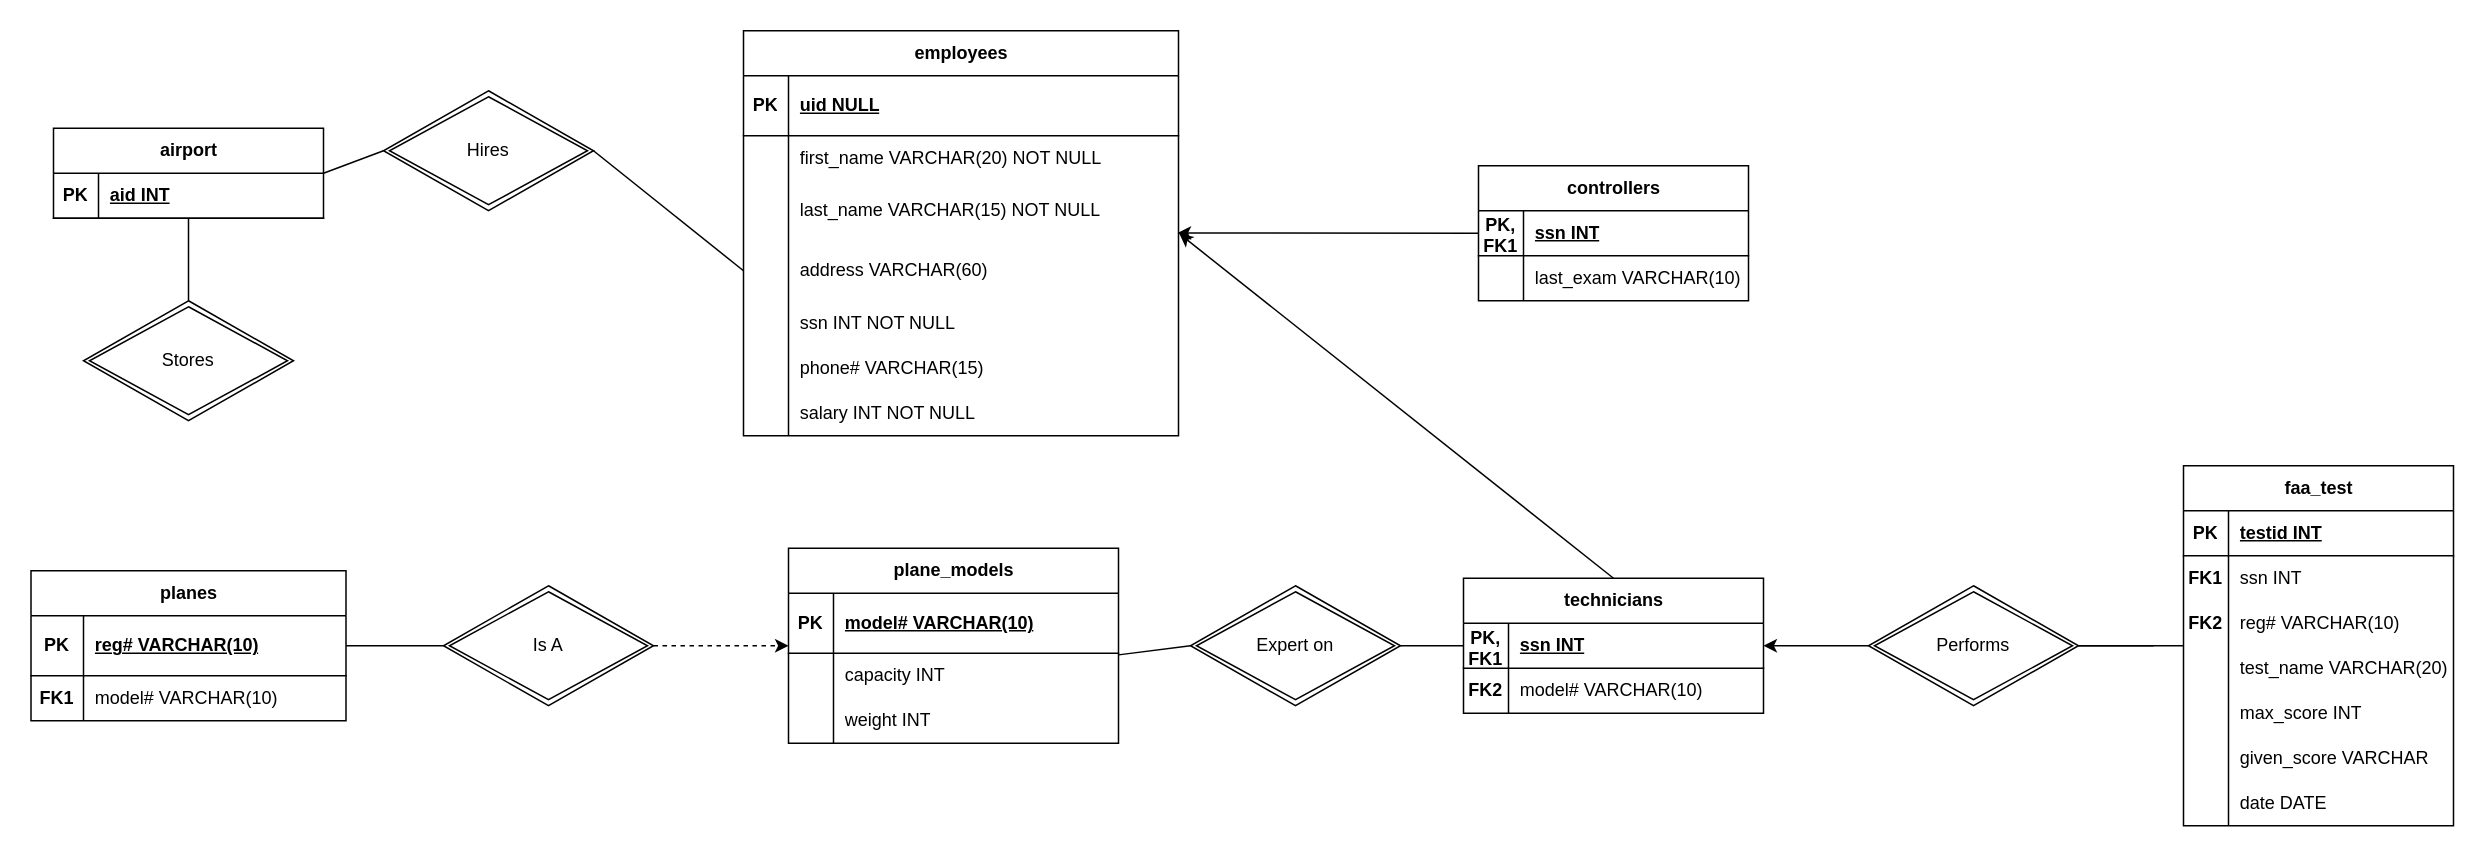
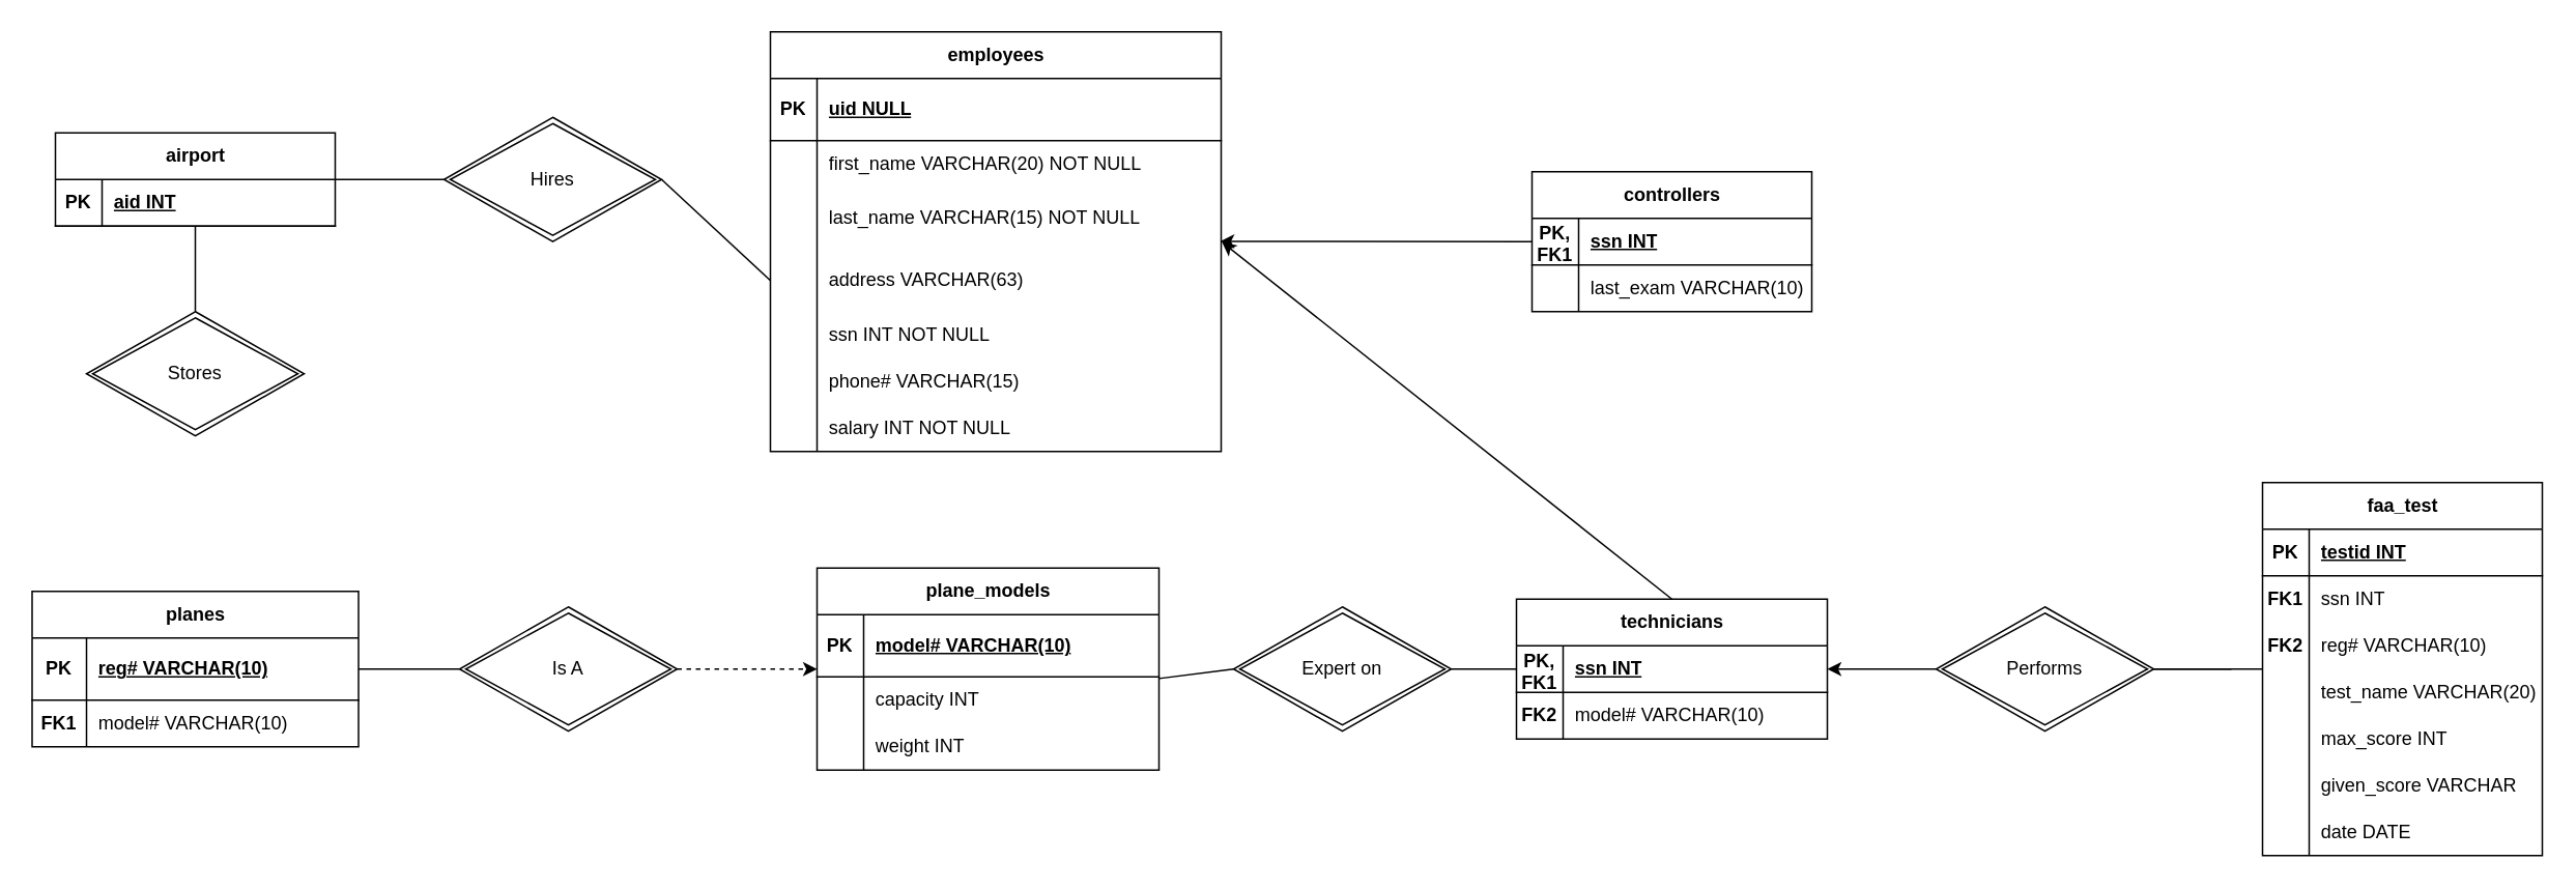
- <mxCell id="83" value="Hires" style="shape=rhombus;double=1;perimeter=rhombusPerimeter;whiteSpace=wrap;html=1;align=center;" parent="1" vertex="1"><mxGeometry x="255" y="60" width="140" height="80" as="geometry" /></mxCell>
+ <mxCell id="83" value="Hires" style="shape=rhombus;double=1;perimeter=rhombusPerimeter;whiteSpace=wrap;html=1;align=center;" parent="1" vertex="1"><mxGeometry x="285" y="75" width="140" height="80" as="geometry" /></mxCell>
- <mxCell id="23" value="address VARCHAR(60)" style="shape=partialRectangle;connectable=0;fillColor=none;top=0;left=0;bottom=0;right=0;align=left;spacingLeft=6;overflow=hidden;whiteSpace=wrap;html=1;" parent="21" vertex="1"><mxGeometry x="30" width="260" height="40" as="geometry"><mxRectangle width="260" height="40" as="alternateBounds" /></mxGeometry></mxCell>
+ <mxCell id="23" value="address VARCHAR(63)" style="shape=partialRectangle;connectable=0;fillColor=none;top=0;left=0;bottom=0;right=0;align=left;spacingLeft=6;overflow=hidden;whiteSpace=wrap;html=1;" parent="21" vertex="1"><mxGeometry x="30" width="260" height="40" as="geometry"><mxRectangle width="260" height="40" as="alternateBounds" /></mxGeometry></mxCell>
